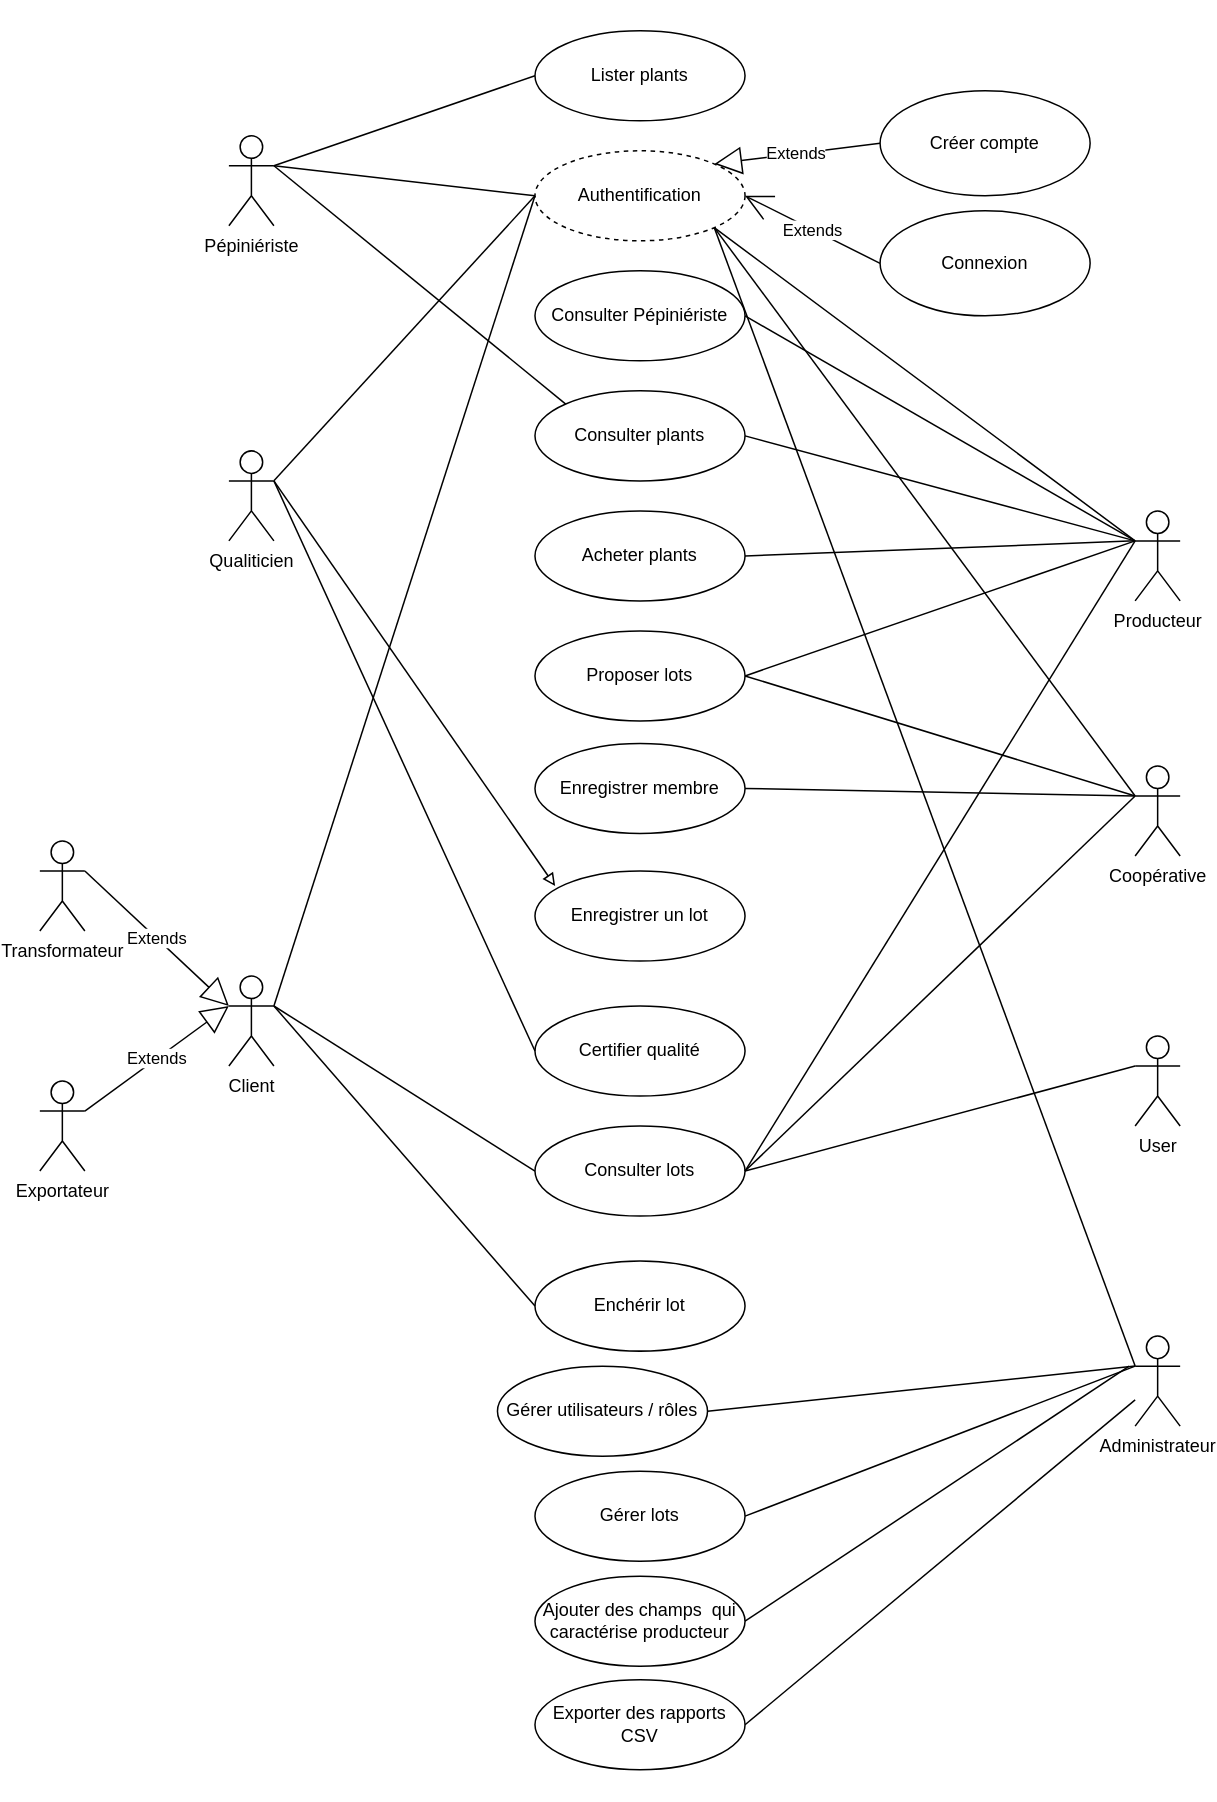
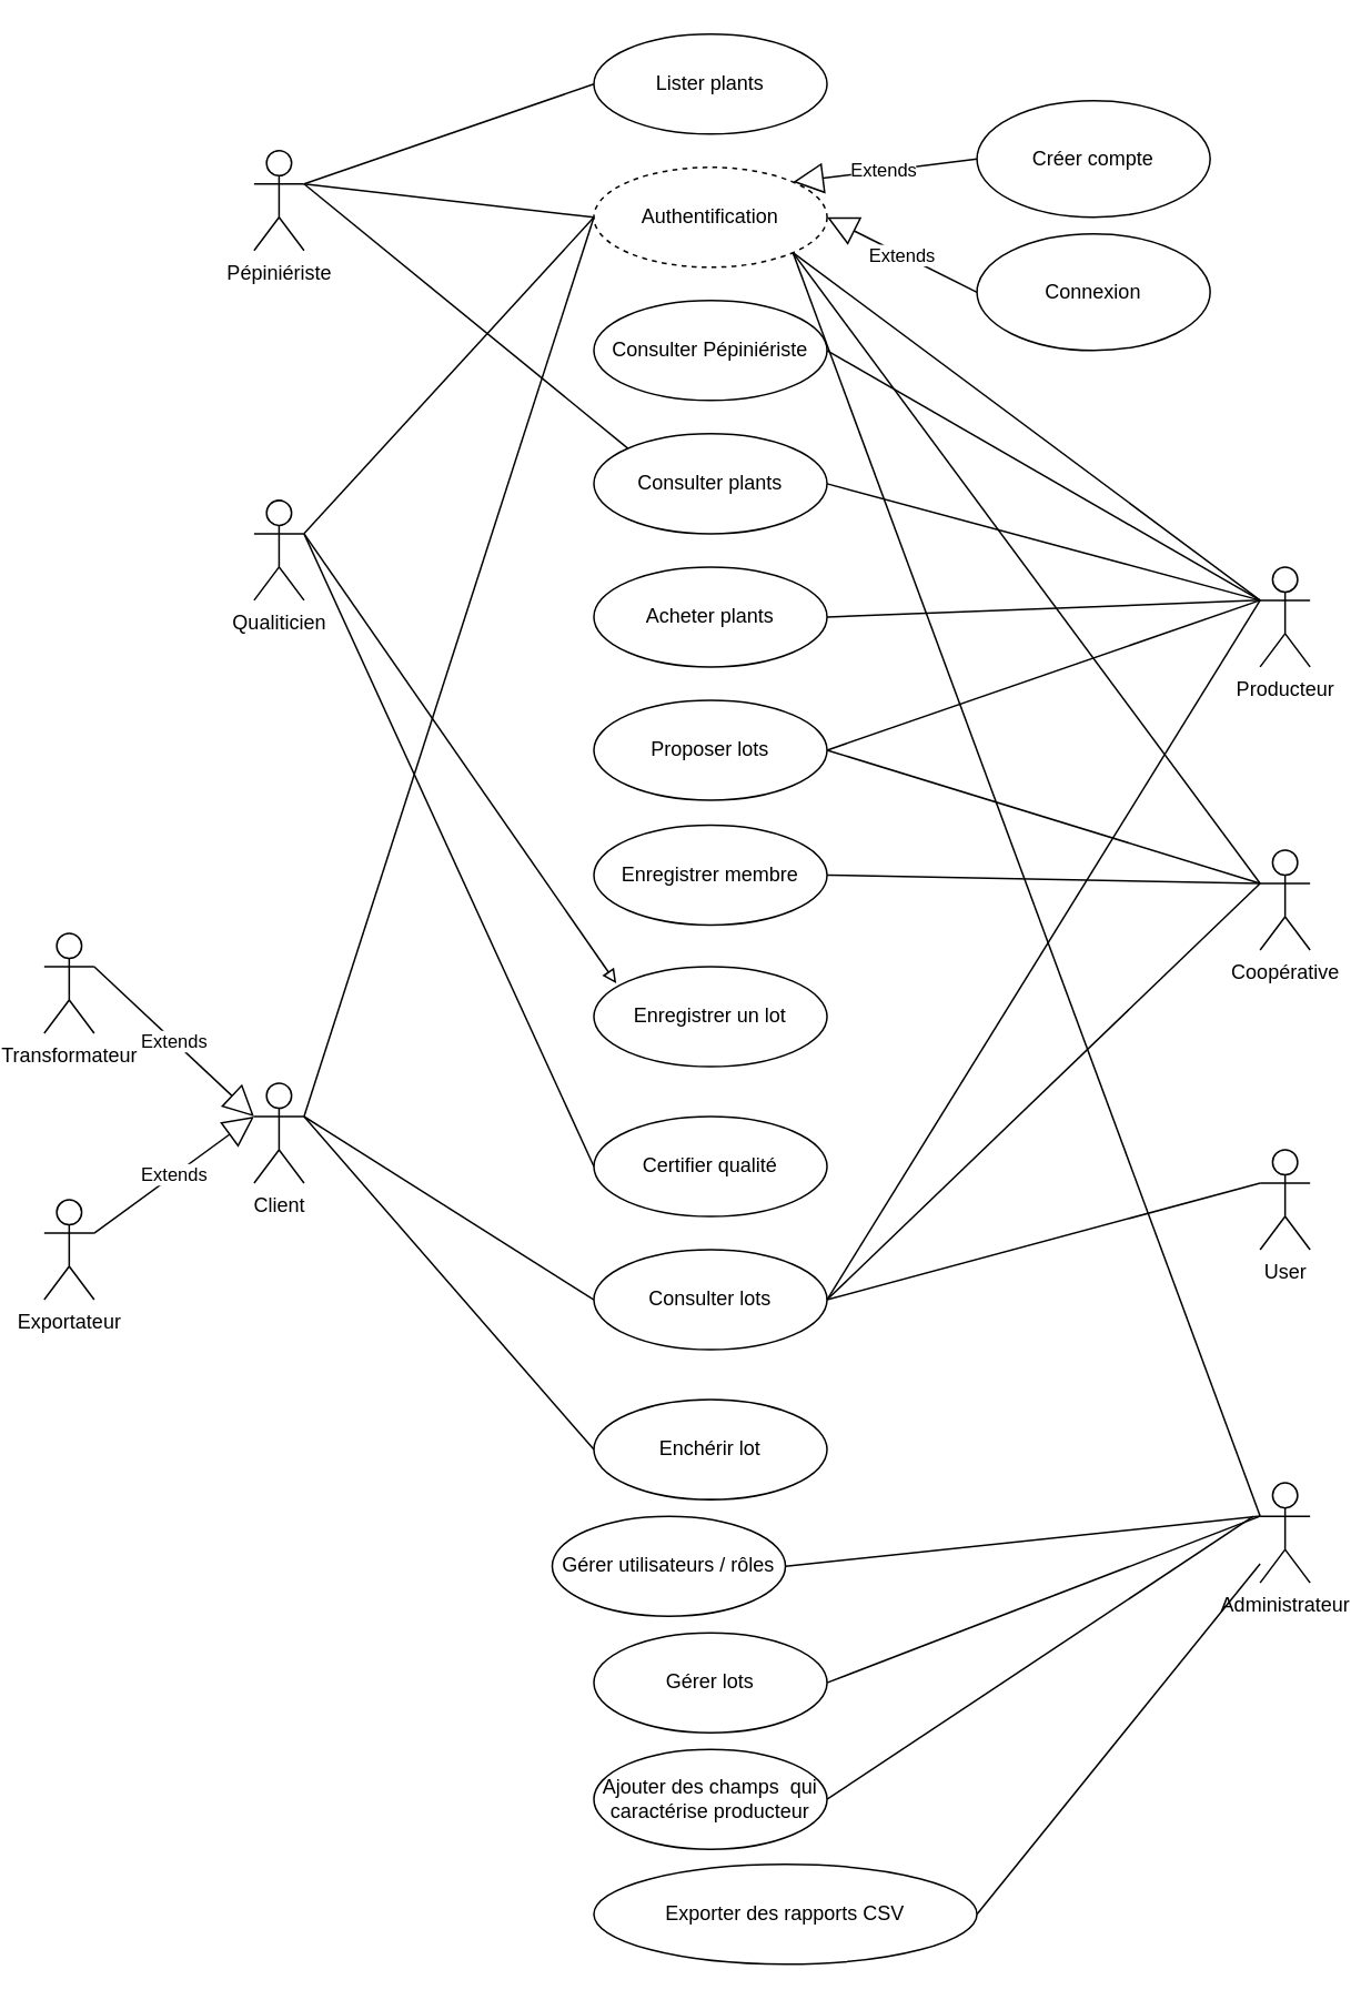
- <mxCell id="22" value="Extends" style="endArrow=open;endSize=16;endFill=0;html=1;rounded=0;entryX=1;entryY=0.5;entryDx=0;entryDy=0;exitX=0;exitY=0.5;exitDx=0;exitDy=0;" parent="1" source="7" target="20" edge="1"><mxGeometry width="160" relative="1" as="geometry"><mxPoint x="586" y="132" as="sourcePoint" /><mxPoint x="500" y="185" as="targetPoint" /></mxGeometry></mxCell>
+ <mxCell id="22" value="Extends" style="endArrow=block;endSize=16;endFill=0;html=1;rounded=0;entryX=1;entryY=0.5;entryDx=0;entryDy=0;exitX=0;exitY=0.5;exitDx=0;exitDy=0;" parent="1" source="7" target="20" edge="1"><mxGeometry width="160" relative="1" as="geometry"><mxPoint x="586" y="132" as="sourcePoint" /><mxPoint x="500" y="185" as="targetPoint" /></mxGeometry></mxCell>
- <mxCell id="55" value="Exporter des rapports CSV" style="ellipse;whiteSpace=wrap;html=1;" parent="1" vertex="1"><mxGeometry x="350" y="1119" width="140" height="60" as="geometry" /></mxCell>
+ <mxCell id="55" value="Exporter des rapports CSV" style="ellipse;whiteSpace=wrap;html=1;" parent="1" vertex="1"><mxGeometry x="350" y="1119" width="230" height="60" as="geometry" /></mxCell>
